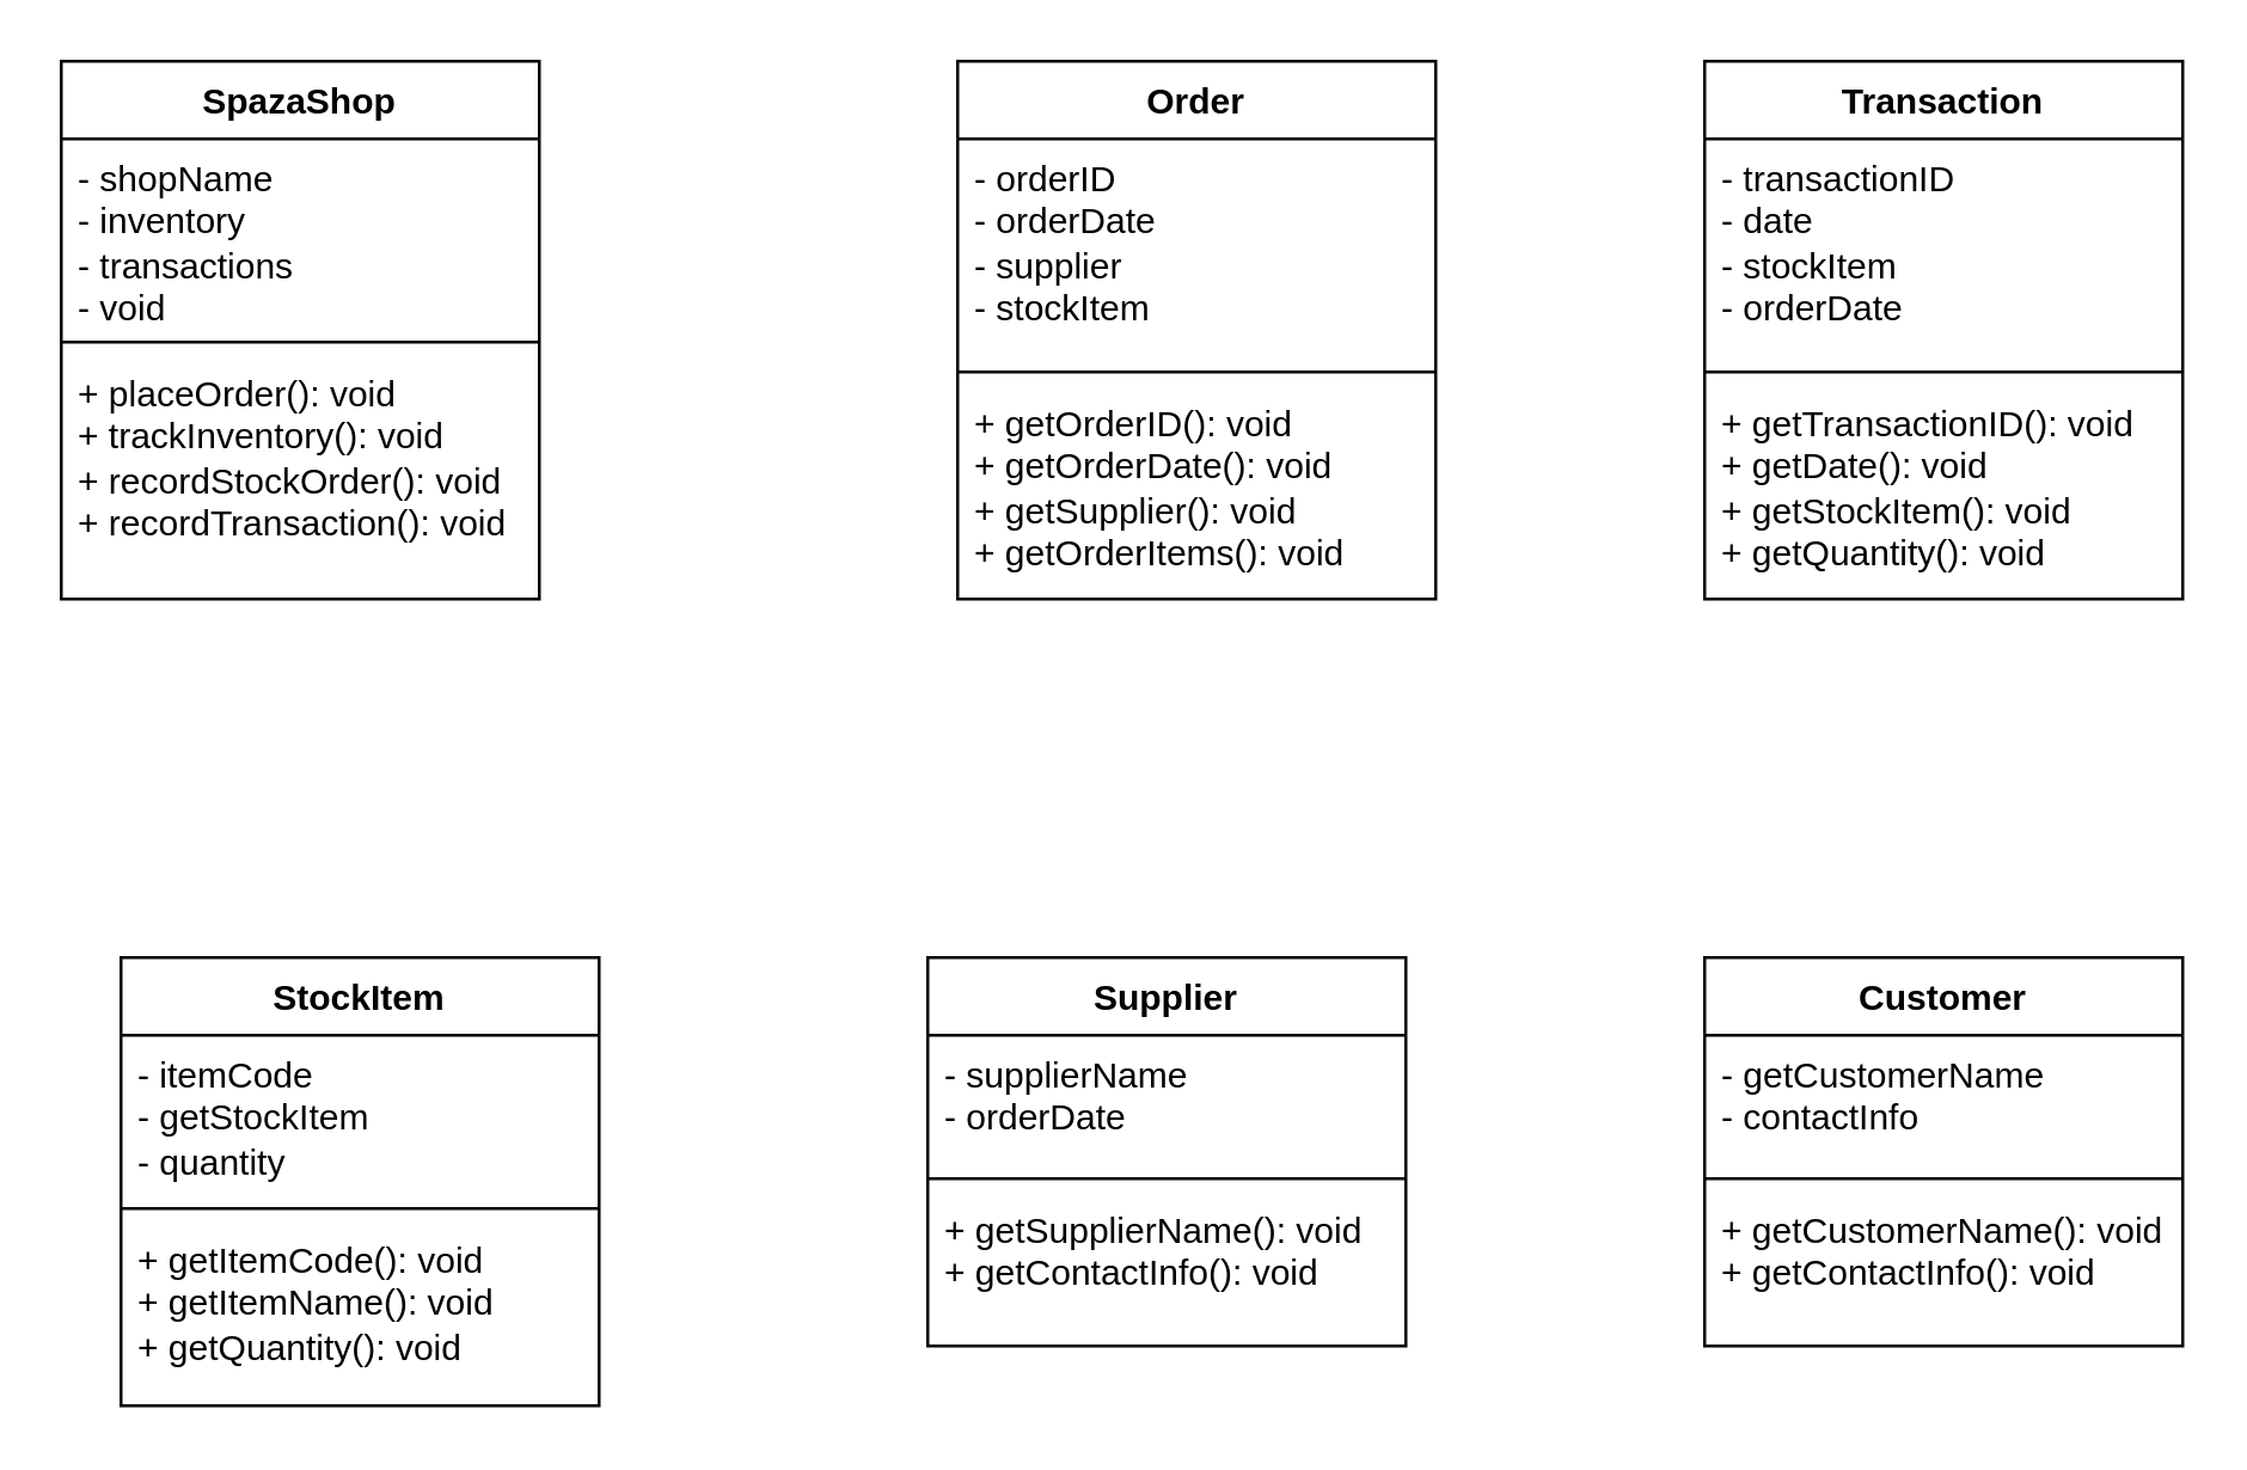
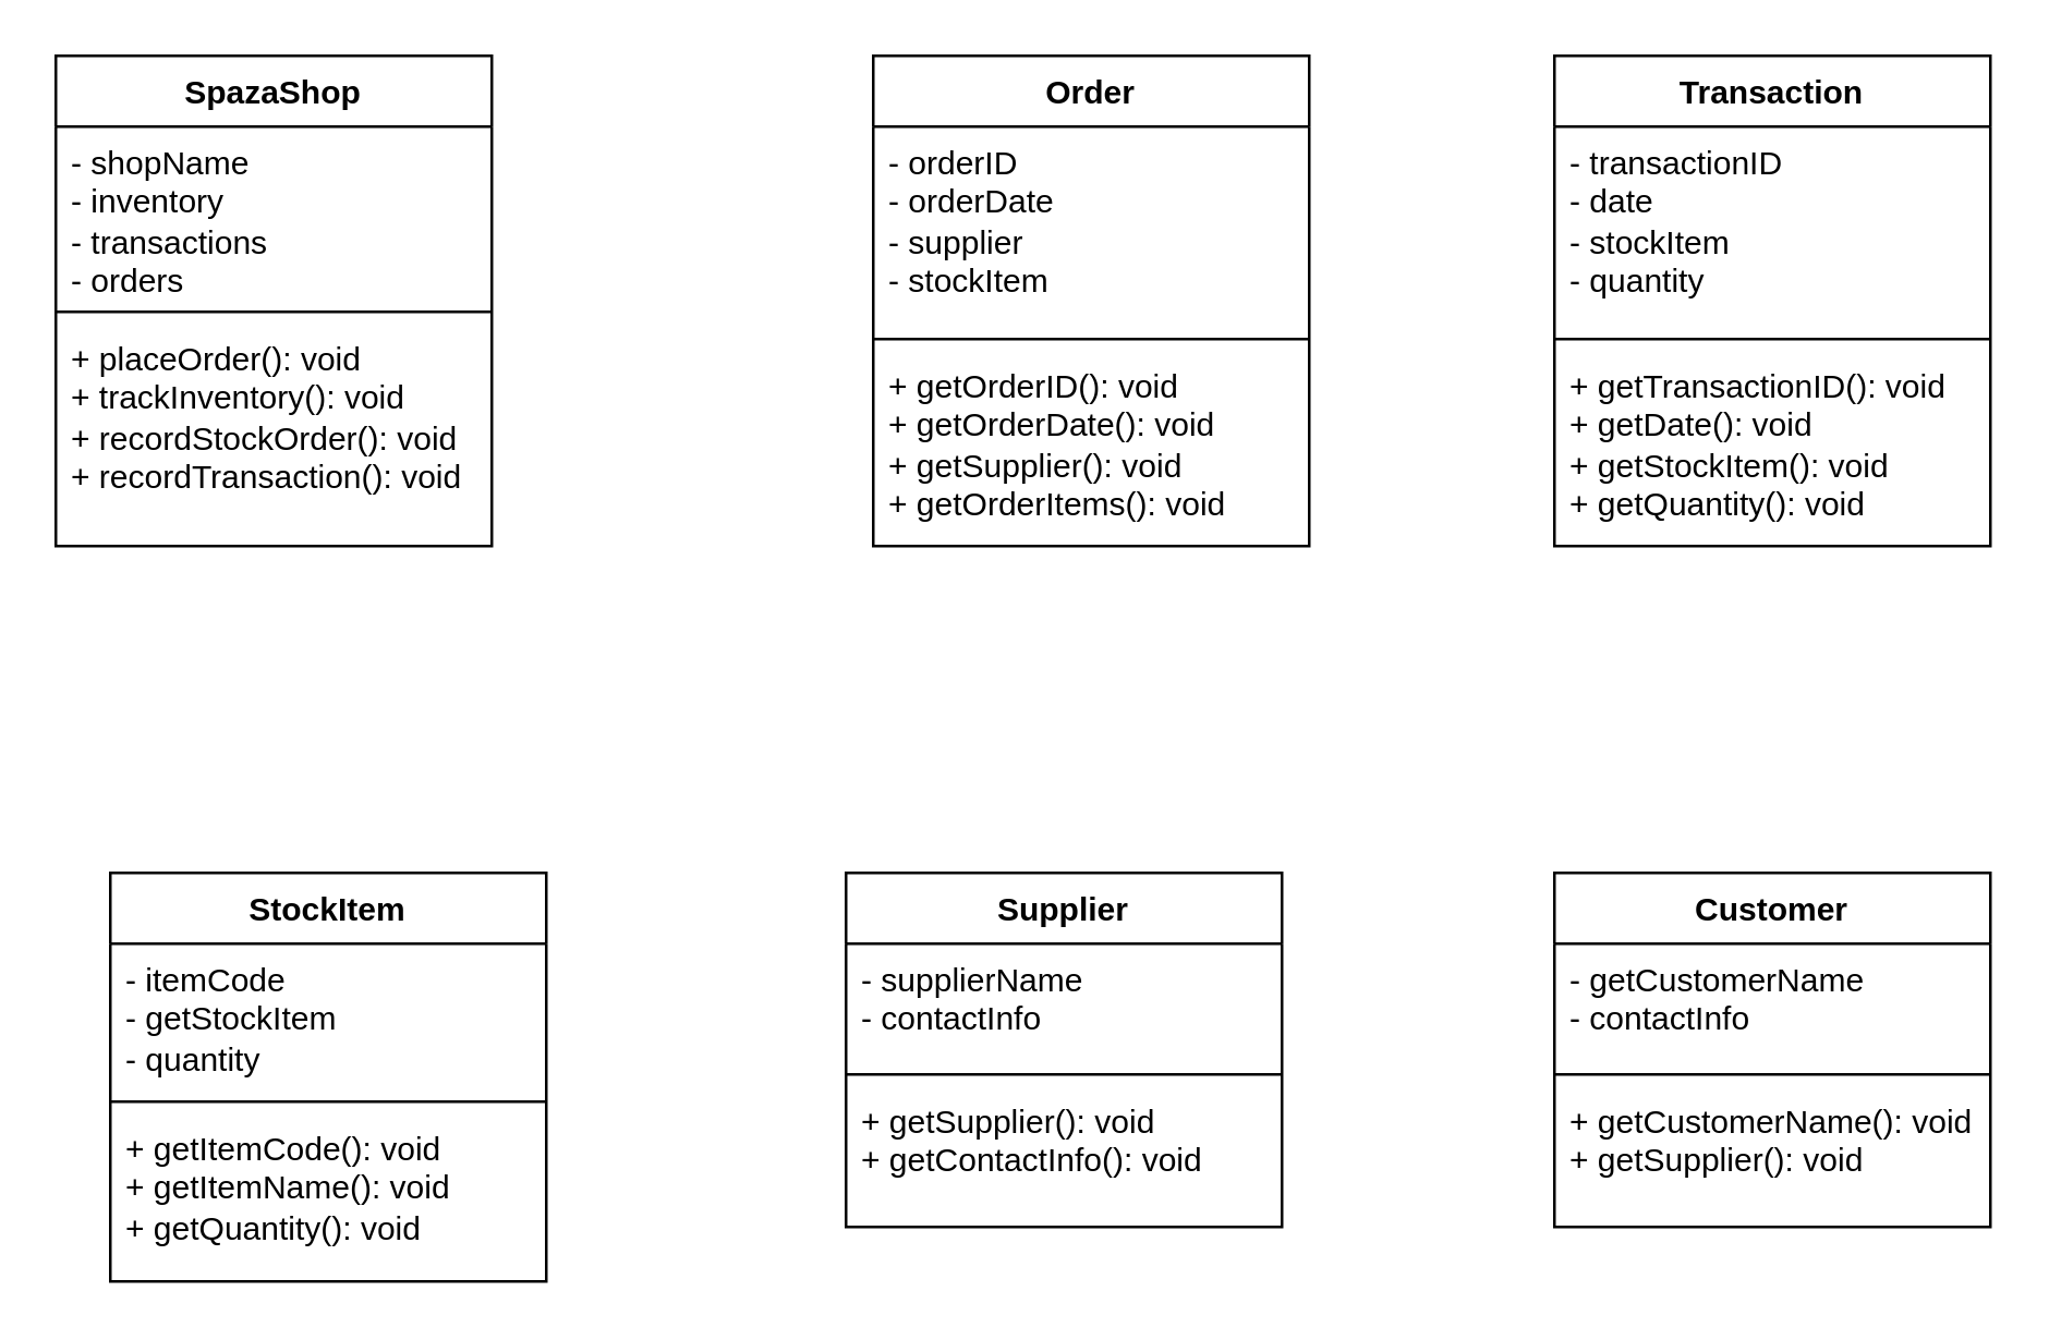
- <mxCell id="3" value="- shopName&lt;br&gt;- inventory&lt;br&gt;- transactions&lt;br&gt;- void" style="text;strokeColor=none;fillColor=none;align=left;verticalAlign=top;spacingLeft=4;spacingRight=4;overflow=hidden;rotatable=0;points=[[0,0.5],[1,0.5]];portConstraint=eastwest;whiteSpace=wrap;html=1;" vertex="1" parent="2"><mxGeometry y="26" width="160" height="64" as="geometry" /></mxCell>
+ <mxCell id="3" value="- shopName&lt;br&gt;- inventory&lt;br&gt;- transactions&lt;br&gt;- orders" style="text;strokeColor=none;fillColor=none;align=left;verticalAlign=top;spacingLeft=4;spacingRight=4;overflow=hidden;rotatable=0;points=[[0,0.5],[1,0.5]];portConstraint=eastwest;whiteSpace=wrap;html=1;" vertex="1" parent="2"><mxGeometry y="26" width="160" height="64" as="geometry" /></mxCell>
- <mxCell id="19" value="- transactionID&lt;br&gt;- date&lt;br&gt;- stockItem&lt;br&gt;- orderDate" style="text;strokeColor=none;fillColor=none;align=left;verticalAlign=top;spacingLeft=4;spacingRight=4;overflow=hidden;rotatable=0;points=[[0,0.5],[1,0.5]];portConstraint=eastwest;whiteSpace=wrap;html=1;" vertex="1" parent="18"><mxGeometry y="26" width="160" height="74" as="geometry" /></mxCell>
+ <mxCell id="19" value="- transactionID&lt;br&gt;- date&lt;br&gt;- stockItem&lt;br&gt;- quantity" style="text;strokeColor=none;fillColor=none;align=left;verticalAlign=top;spacingLeft=4;spacingRight=4;overflow=hidden;rotatable=0;points=[[0,0.5],[1,0.5]];portConstraint=eastwest;whiteSpace=wrap;html=1;" vertex="1" parent="18"><mxGeometry y="26" width="160" height="74" as="geometry" /></mxCell>
- <mxCell id="15" value="- supplierName&lt;br&gt;- orderDate" style="text;strokeColor=none;fillColor=none;align=left;verticalAlign=top;spacingLeft=4;spacingRight=4;overflow=hidden;rotatable=0;points=[[0,0.5],[1,0.5]];portConstraint=eastwest;whiteSpace=wrap;html=1;" vertex="1" parent="14"><mxGeometry y="26" width="160" height="44" as="geometry" /></mxCell>
+ <mxCell id="15" value="- supplierName&lt;br&gt;- contactInfo" style="text;strokeColor=none;fillColor=none;align=left;verticalAlign=top;spacingLeft=4;spacingRight=4;overflow=hidden;rotatable=0;points=[[0,0.5],[1,0.5]];portConstraint=eastwest;whiteSpace=wrap;html=1;" vertex="1" parent="14"><mxGeometry y="26" width="160" height="44" as="geometry" /></mxCell>
- <mxCell id="17" value="+ getSupplierName(): void&lt;br&gt;+ getContactInfo(): void" style="text;strokeColor=none;fillColor=none;align=left;verticalAlign=top;spacingLeft=4;spacingRight=4;overflow=hidden;rotatable=0;points=[[0,0.5],[1,0.5]];portConstraint=eastwest;whiteSpace=wrap;html=1;" vertex="1" parent="14"><mxGeometry y="78" width="160" height="52" as="geometry" /></mxCell>
+ <mxCell id="17" value="+ getSupplier(): void&lt;br&gt;+ getContactInfo(): void" style="text;strokeColor=none;fillColor=none;align=left;verticalAlign=top;spacingLeft=4;spacingRight=4;overflow=hidden;rotatable=0;points=[[0,0.5],[1,0.5]];portConstraint=eastwest;whiteSpace=wrap;html=1;" vertex="1" parent="14"><mxGeometry y="78" width="160" height="52" as="geometry" /></mxCell>
- <mxCell id="25" value="+ getCustomerName(): void&lt;br&gt;+ getContactInfo(): void" style="text;strokeColor=none;fillColor=none;align=left;verticalAlign=top;spacingLeft=4;spacingRight=4;overflow=hidden;rotatable=0;points=[[0,0.5],[1,0.5]];portConstraint=eastwest;whiteSpace=wrap;html=1;" vertex="1" parent="22"><mxGeometry y="78" width="160" height="52" as="geometry" /></mxCell>
+ <mxCell id="25" value="+ getCustomerName(): void&lt;br&gt;+ getSupplier(): void" style="text;strokeColor=none;fillColor=none;align=left;verticalAlign=top;spacingLeft=4;spacingRight=4;overflow=hidden;rotatable=0;points=[[0,0.5],[1,0.5]];portConstraint=eastwest;whiteSpace=wrap;html=1;" vertex="1" parent="22"><mxGeometry y="78" width="160" height="52" as="geometry" /></mxCell>
